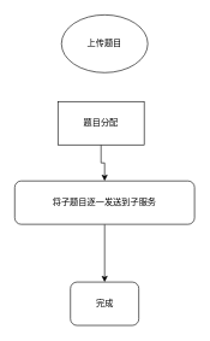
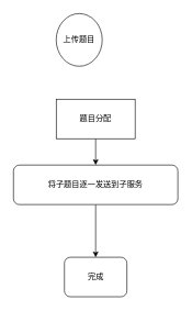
- <mxCell id="2" value="上传题目" style="ellipse;whiteSpace=wrap;html=1;" vertex="1" parent="1"><mxGeometry x="85" y="20" width="120" height="80" as="geometry" /></mxCell>
+ <mxCell id="2" value="上传题目" style="ellipse;whiteSpace=wrap;html=1;" vertex="1" parent="1"><mxGeometry x="85" y="20" width="70" height="80" as="geometry" /></mxCell>
- <mxCell id="4" value="题目分配" style="rounded=0;whiteSpace=wrap;html=1;" vertex="1" parent="1"><mxGeometry x="80" y="140" width="120" height="60" as="geometry" /></mxCell>
+ <mxCell id="4" value="题目分配" style="rounded=0;whiteSpace=wrap;html=1;" vertex="1" parent="1"><mxGeometry x="85" y="150" width="120" height="60" as="geometry" /></mxCell>
